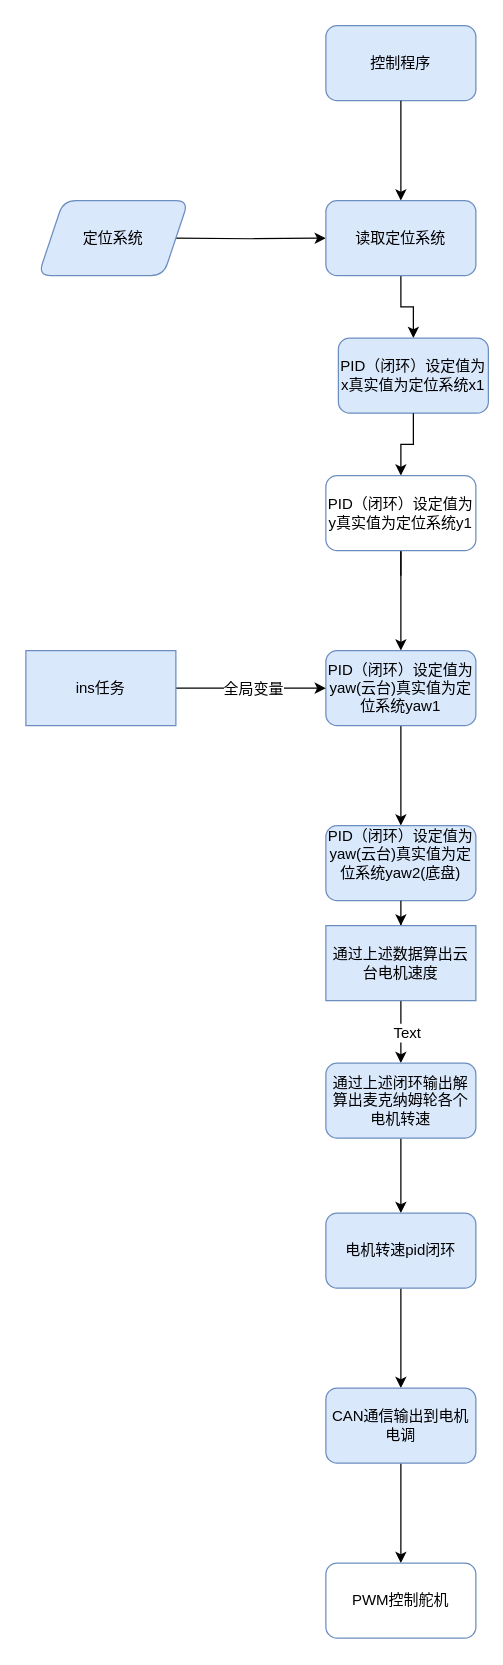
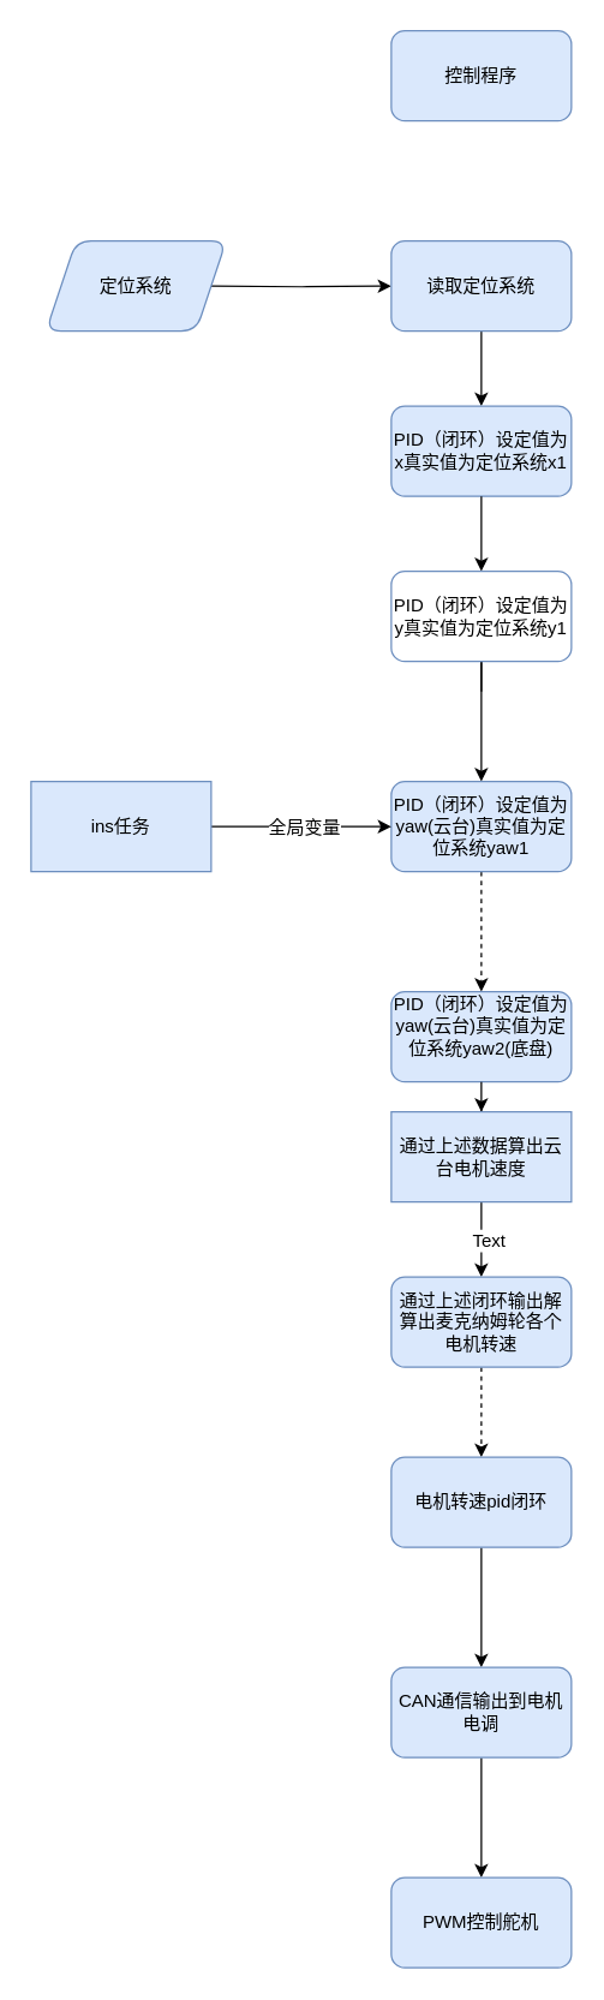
- <mxCell id="7" value="" style="edgeStyle=orthogonalEdgeStyle;rounded=0;orthogonalLoop=1;jettySize=auto;html=1;fontFamily=Helvetica;fontSize=12;fontColor=default;" edge="1" parent="1" source="3" target="8"><mxGeometry relative="1" as="geometry"><mxPoint x="320" y="80" as="sourcePoint" /><mxPoint x="320" y="320" as="targetPoint" /></mxGeometry></mxCell>
- <mxCell id="5" value="PID（闭环）设定值为x真实值为定位系统x1" style="whiteSpace=wrap;html=1;fillColor=#dae8fc;strokeColor=#6c8ebf;rounded=1;" vertex="1" parent="1"><mxGeometry x="270" y="270" width="120" height="60" as="geometry" /></mxCell>
+ <mxCell id="5" value="PID（闭环）设定值为x真实值为定位系统x1" style="whiteSpace=wrap;html=1;fillColor=#dae8fc;strokeColor=#6c8ebf;rounded=1;" vertex="1" parent="1"><mxGeometry x="260" y="270" width="120" height="60" as="geometry" /></mxCell>
- <mxCell id="13" value="" style="edgeStyle=orthogonalEdgeStyle;rounded=0;orthogonalLoop=1;jettySize=auto;html=1;fontFamily=Helvetica;fontSize=12;fontColor=default;" edge="1" parent="1" source="14" target="20"><mxGeometry relative="1" as="geometry" /></mxCell>
+ <mxCell id="13" value="" style="edgeStyle=orthogonalEdgeStyle;rounded=0;orthogonalLoop=1;jettySize=auto;html=1;fontFamily=Helvetica;fontSize=12;fontColor=default;dashed=1;" edge="1" parent="1" source="14" target="20"><mxGeometry relative="1" as="geometry" /></mxCell>
- <mxCell id="21" value="" style="edgeStyle=orthogonalEdgeStyle;rounded=0;orthogonalLoop=1;jettySize=auto;html=1;fontFamily=Helvetica;fontSize=12;fontColor=default;" edge="1" parent="1" source="26" target="23"><mxGeometry relative="1" as="geometry" /></mxCell>
+ <mxCell id="21" value="" style="edgeStyle=orthogonalEdgeStyle;rounded=0;orthogonalLoop=1;jettySize=auto;html=1;fontFamily=Helvetica;fontSize=12;fontColor=default;dashed=1;" edge="1" parent="1" source="26" target="23"><mxGeometry relative="1" as="geometry" /></mxCell>
- <mxCell id="29" value="PWM控制舵机" style="whiteSpace=wrap;html=1;fillColor=#ffffff;strokeColor=#6c8ebf;rounded=1;" vertex="1" parent="1"><mxGeometry x="260" y="1250" width="120" height="60" as="geometry" /></mxCell>
+ <mxCell id="29" value="PWM控制舵机" style="whiteSpace=wrap;html=1;fillColor=#dae8fc;strokeColor=#6c8ebf;rounded=1;" vertex="1" parent="1"><mxGeometry x="260" y="1250" width="120" height="60" as="geometry" /></mxCell>
